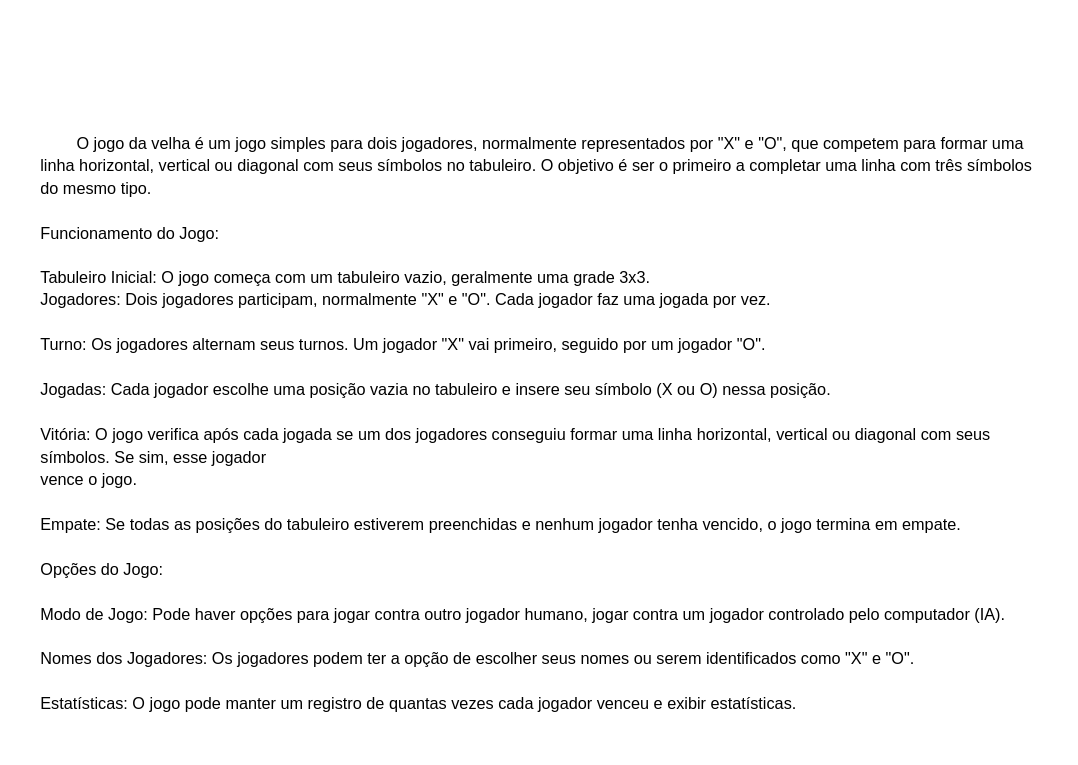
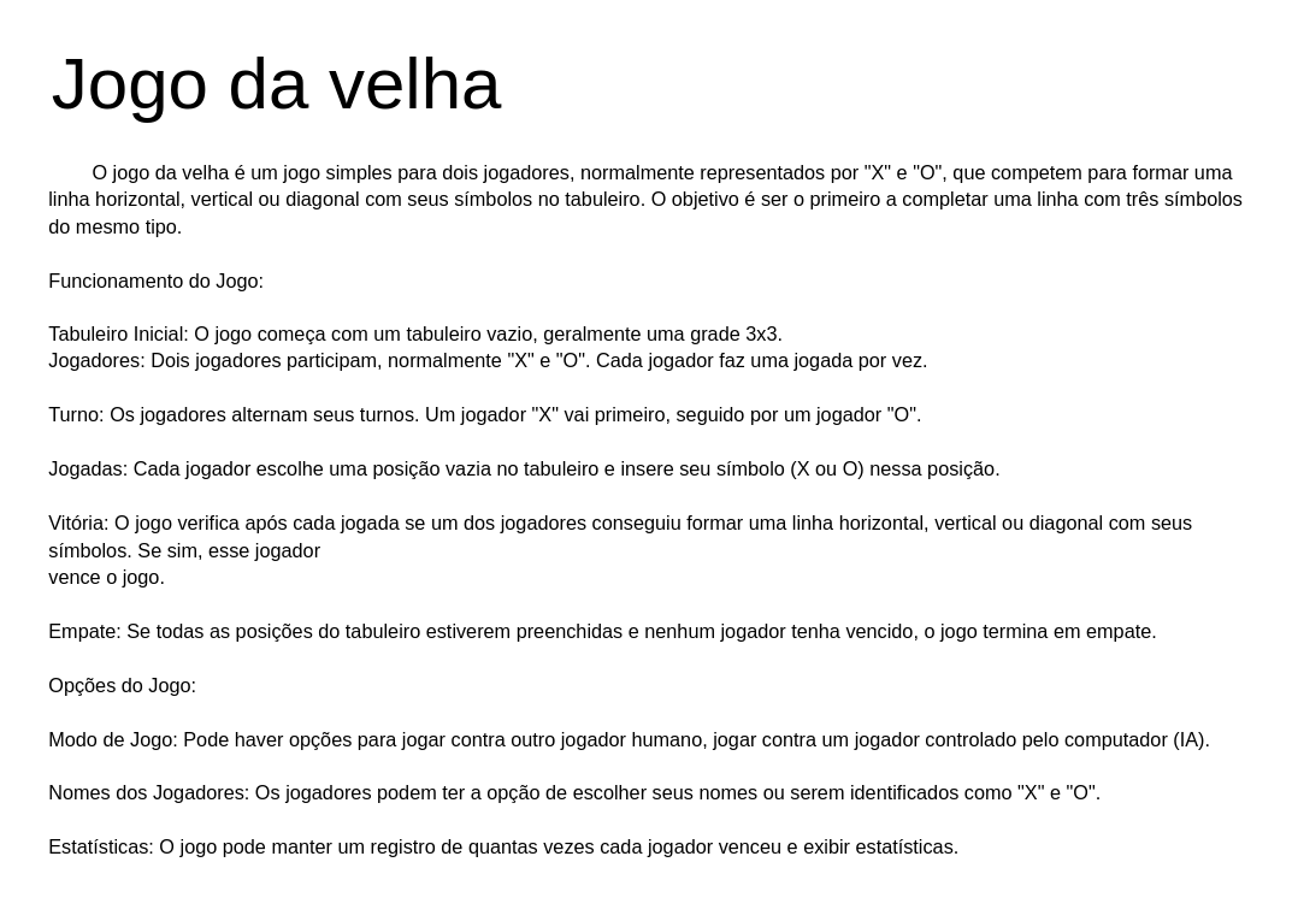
+ <mxCell id="2" value="&lt;font style=&quot;font-size: 48px;&quot;&gt;Jogo da velha&lt;br&gt;&lt;/font&gt;" style="text;html=1;align=center;verticalAlign=middle;resizable=0;points=[];autosize=1;strokeColor=none;fillColor=none;" vertex="1" parent="1"><mxGeometry x="23" y="20" width="320" height="70" as="geometry" /></mxCell>
